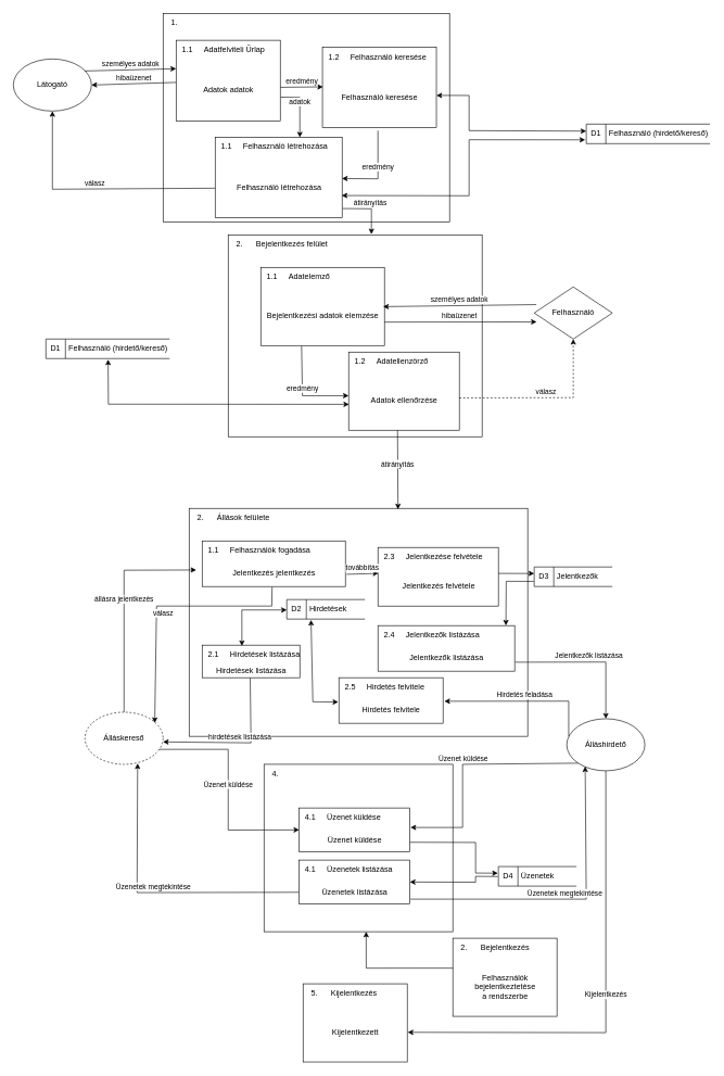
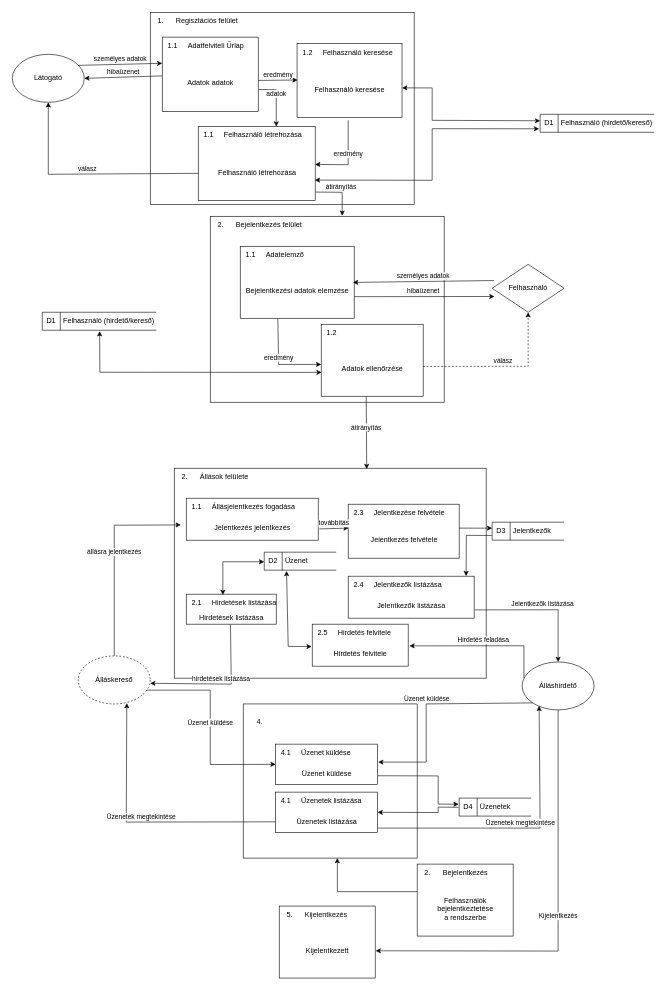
+ <mxCell id="38" value="Regisztációs felület" style="text;html=1;strokeColor=none;fillColor=none;align=left;verticalAlign=middle;whiteSpace=wrap;rounded=0;movable=0;resizable=0;connectable=0;allowArrows=0;rotatable=0;cloneable=0;deletable=0;spacingLeft=6;autosize=1;resizeWidth=0;" vertex="1" parent="36"><mxGeometry x="35" width="130" height="30" as="geometry" /></mxCell>
- <mxCell id="12" value="Adatellenzörző" style="text;strokeColor=none;fillColor=none;align=left;verticalAlign=middle;whiteSpace=wrap;rounded=0;autosize=1;connectable=0;allowArrows=0;movable=0;resizable=0;rotatable=0;deletable=0;cloneable=0;spacingLeft=6;fontStyle=0;html=1;" vertex="1" parent="10"><mxGeometry x="35" width="110" height="30" as="geometry" /></mxCell>
- <mxCell id="65" value="Felhasználók fogadása" style="text;strokeColor=none;fillColor=none;align=left;verticalAlign=middle;whiteSpace=wrap;rounded=0;autosize=1;connectable=0;allowArrows=0;movable=0;resizable=0;rotatable=0;deletable=0;cloneable=0;spacingLeft=6;fontStyle=0;html=1;" vertex="1" parent="63"><mxGeometry x="35" width="170" height="30" as="geometry" /></mxCell>
+ <mxCell id="65" value="Állásjelentkezés fogadása" style="text;strokeColor=none;fillColor=none;align=left;verticalAlign=middle;whiteSpace=wrap;rounded=0;autosize=1;connectable=0;allowArrows=0;movable=0;resizable=0;rotatable=0;deletable=0;cloneable=0;spacingLeft=6;fontStyle=0;html=1;" vertex="1" parent="63"><mxGeometry x="35" width="170" height="30" as="geometry" /></mxCell>
- <mxCell id="69" value="Hirdetések" style="html=1;dashed=0;whitespace=wrap;shape=mxgraph.dfd.dataStoreID;align=left;spacingLeft=33;container=1;collapsible=0;autosize=0;" parent="57" vertex="1"><mxGeometry x="150" y="140" width="120" height="30" as="geometry" /></mxCell>
+ <mxCell id="69" value="Üzenet" style="html=1;dashed=0;whitespace=wrap;shape=mxgraph.dfd.dataStoreID;align=left;spacingLeft=33;container=1;collapsible=0;autosize=0;" parent="57" vertex="1"><mxGeometry x="150" y="140" width="120" height="30" as="geometry" /></mxCell>
- <mxCell id="86" value="válasz" style="endArrow=classic;html=1;rounded=0;verticalAlign=bottom;exitX=0.488;exitY=1.015;exitDx=0;exitDy=0;exitPerimeter=0;entryX=0.893;entryY=0.206;entryDx=0;entryDy=0;entryPerimeter=0;" edge="1" parent="1" source="63" target="28"><mxGeometry x="0.172" y="10" width="50" height="50" relative="1" as="geometry"><mxPoint x="390.835" y="902.505" as="sourcePoint" /><mxPoint x="440" y="940" as="targetPoint" /><Array as="points"><mxPoint x="417" y="930" /><mxPoint x="240" y="930" /></Array><mxPoint as="offset" /></mxGeometry></mxCell>
- <mxCell id="14" value="4." style="text;html=1;strokeColor=none;fillColor=none;align=center;verticalAlign=middle;whiteSpace=wrap;rounded=0;movable=0;resizable=0;rotatable=0;cloneable=0;deletable=0;connectable=0;allowArrows=0;pointerEvents=1;" parent="13" vertex="1"><mxGeometry width="35" height="30" as="geometry" /></mxCell>
+ <mxCell id="14" value="4." style="text;html=1;strokeColor=none;fillColor=none;align=center;verticalAlign=middle;whiteSpace=wrap;rounded=0;movable=0;resizable=0;rotatable=0;cloneable=0;deletable=0;connectable=0;allowArrows=0;pointerEvents=1;" parent="13" vertex="1"><mxGeometry x="10" y="15" width="35" height="30" as="geometry" /></mxCell>
